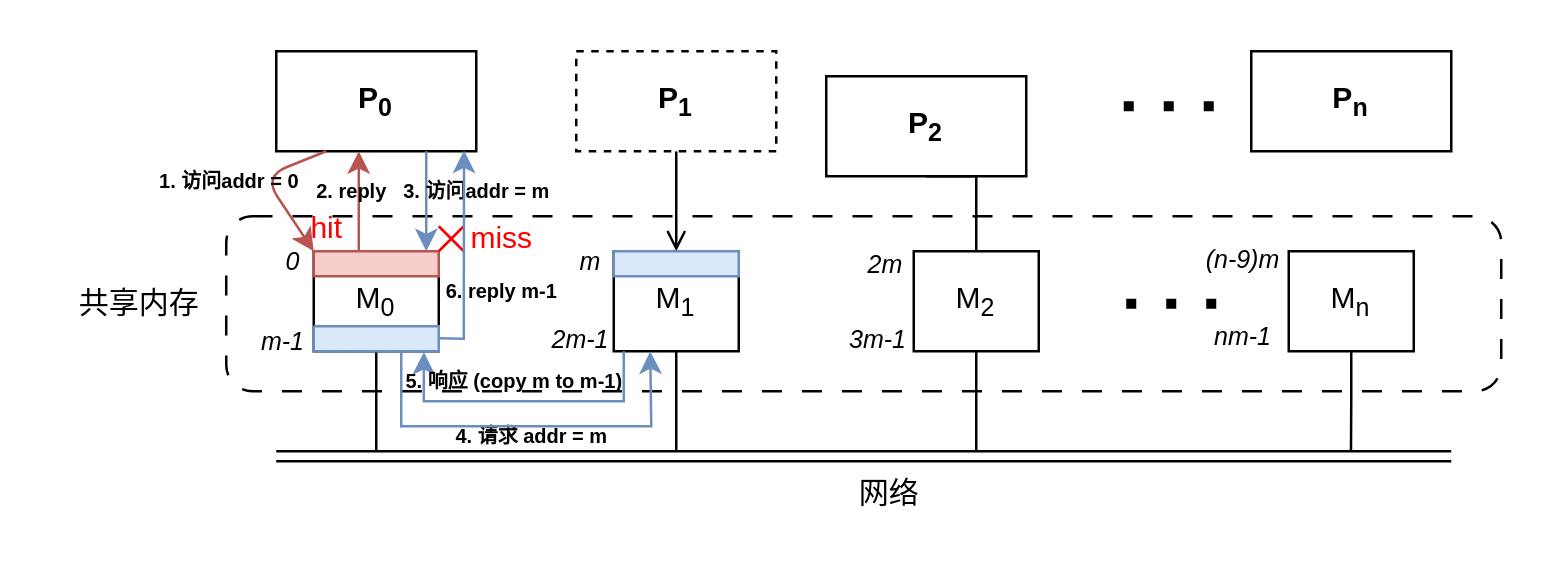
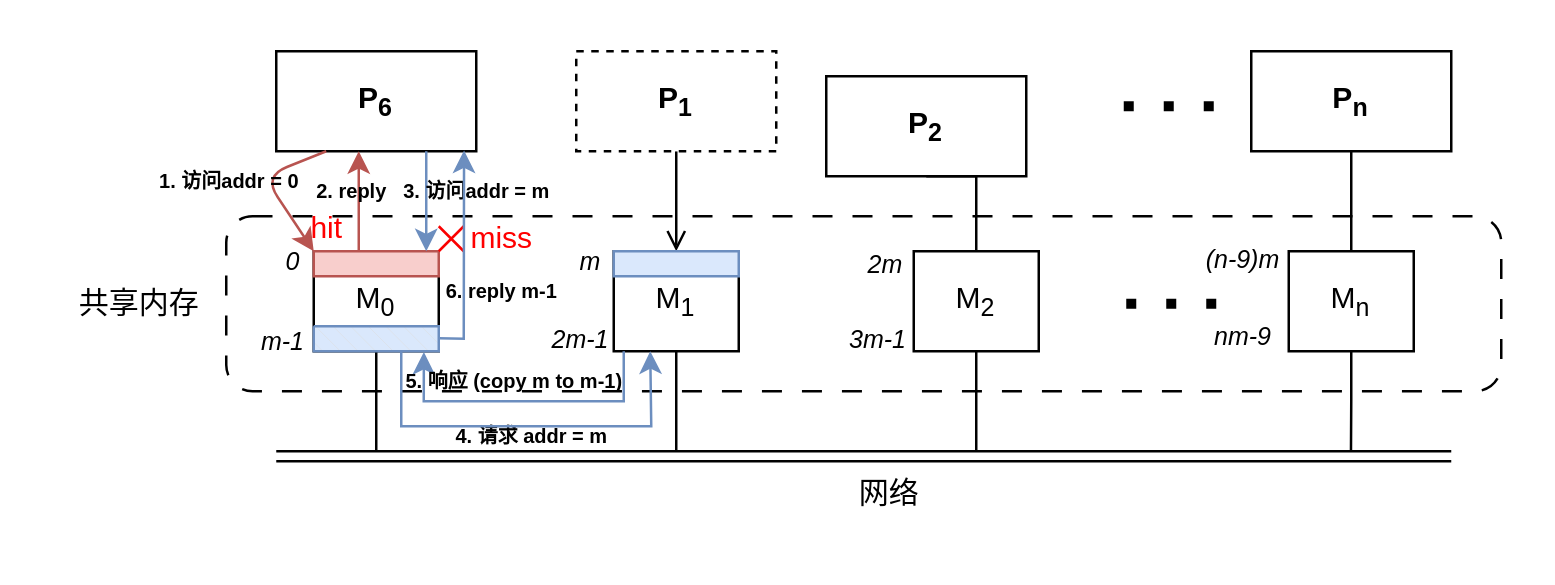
- <mxCell id="3" value="&lt;b&gt;P&lt;sub&gt;0&lt;/sub&gt;&lt;/b&gt;" style="rounded=0;whiteSpace=wrap;html=1;" parent="1" vertex="1"><mxGeometry x="110" y="20" width="80" height="40" as="geometry" /></mxCell>
+ <mxCell id="3" value="&lt;b&gt;P&lt;sub&gt;6&lt;/sub&gt;&lt;/b&gt;" style="rounded=0;whiteSpace=wrap;html=1;" parent="1" vertex="1"><mxGeometry x="110" y="20" width="80" height="40" as="geometry" /></mxCell>
+ <mxCell id="10" style="edgeStyle=orthogonalEdgeStyle;rounded=0;orthogonalLoop=1;jettySize=auto;html=1;exitX=0.5;exitY=1;exitDx=0;exitDy=0;entryX=0.5;entryY=0;entryDx=0;entryDy=0;endArrow=none;startFill=0;" parent="1" source="11" target="18" edge="1"><mxGeometry relative="1" as="geometry" /></mxCell>
- <mxCell id="30" value="nm-1" style="text;html=1;align=center;verticalAlign=middle;whiteSpace=wrap;rounded=0;fontSize=10;fontStyle=2" parent="1" vertex="1"><mxGeometry x="467" y="119" width="60" height="30" as="geometry" /></mxCell>
+ <mxCell id="30" value="nm-9" style="text;html=1;align=center;verticalAlign=middle;whiteSpace=wrap;rounded=0;fontSize=10;fontStyle=2" parent="1" vertex="1"><mxGeometry x="467" y="119" width="60" height="30" as="geometry" /></mxCell>
